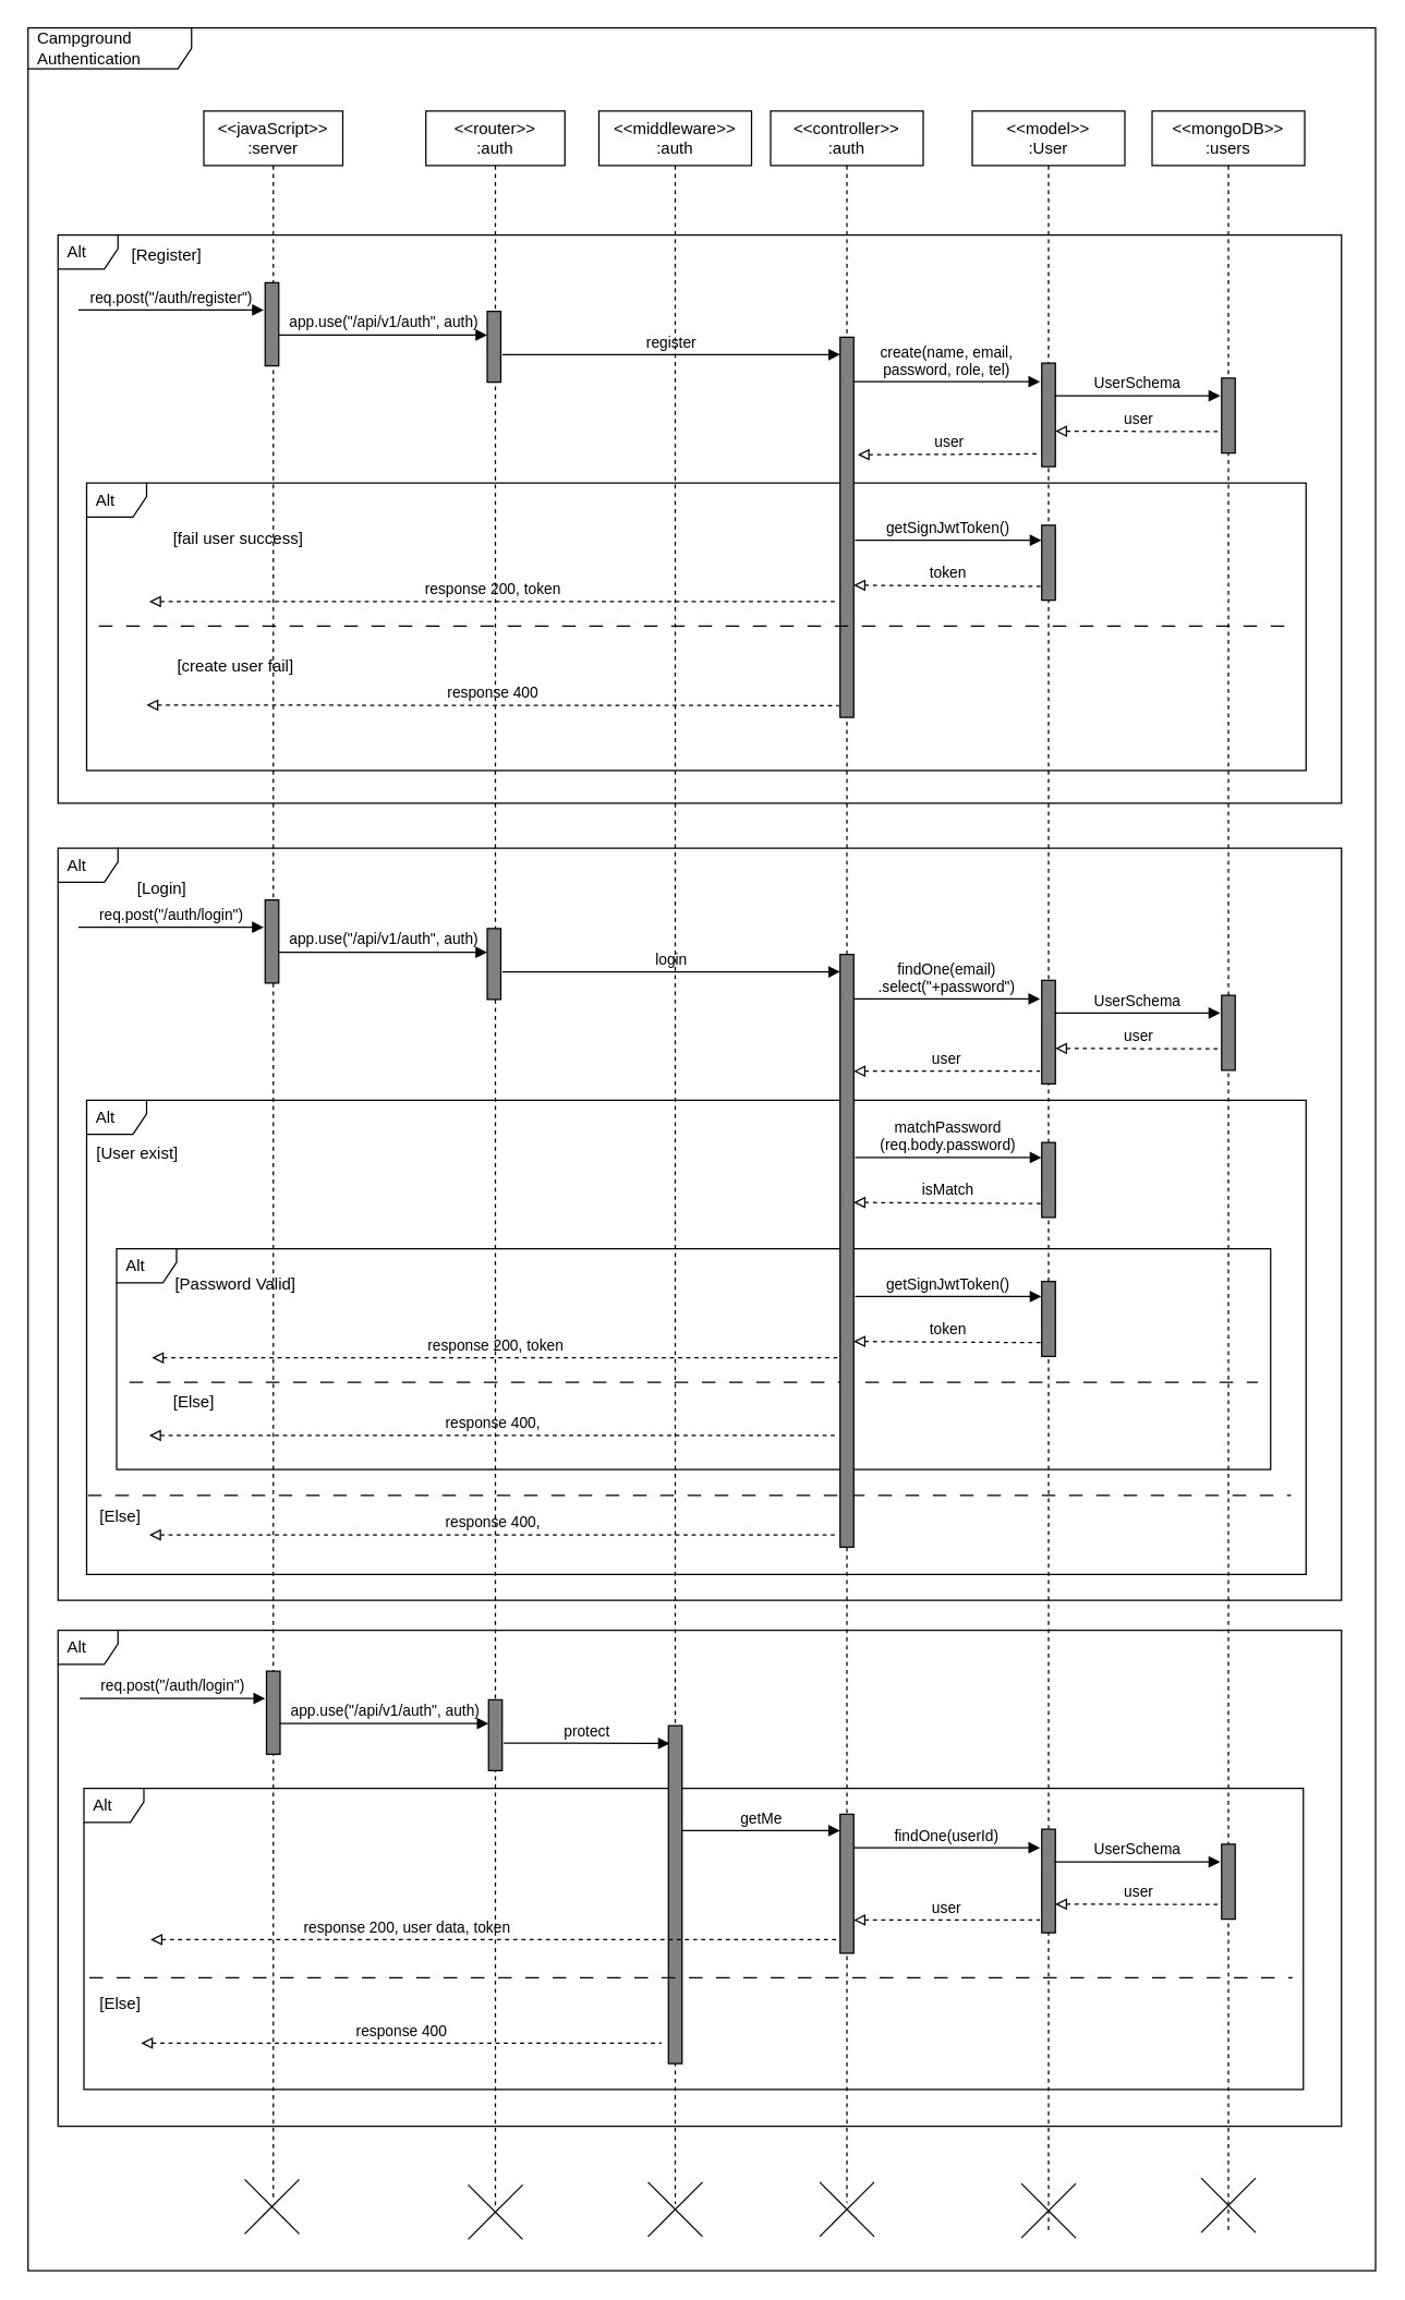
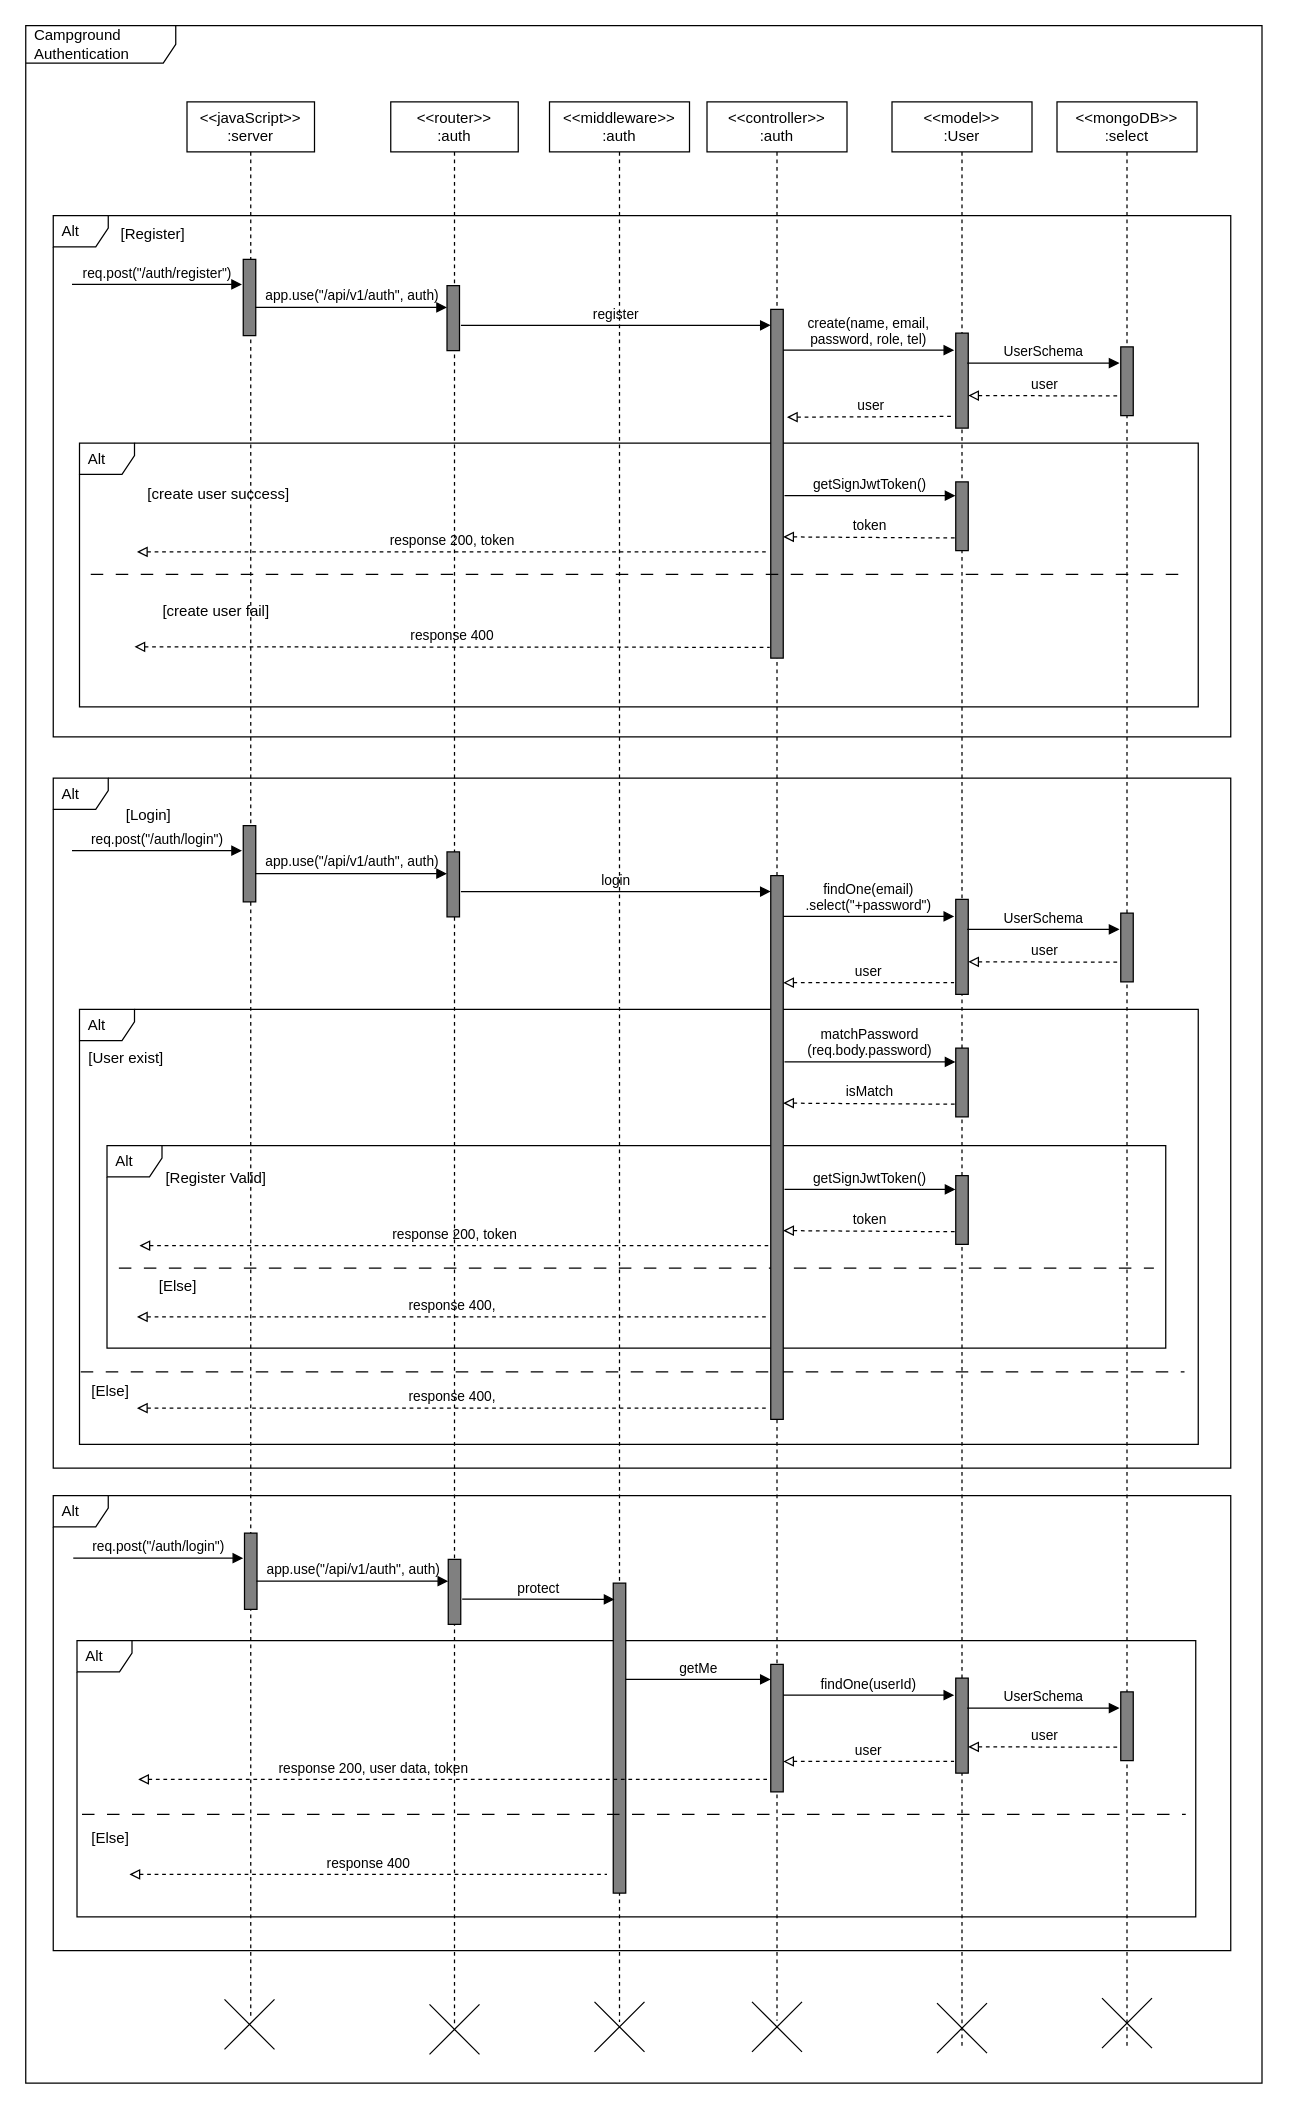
- <mxCell id="38" value="&amp;lt;&amp;lt;mongoDB&amp;gt;&amp;gt;&lt;br&gt;:users" style="shape=umlLifeline;perimeter=lifelinePerimeter;whiteSpace=wrap;html=1;container=1;collapsible=0;recursiveResize=0;outlineConnect=0;" parent="1" vertex="1"><mxGeometry x="845" y="81" width="112" height="1557" as="geometry" /></mxCell>
+ <mxCell id="38" value="&amp;lt;&amp;lt;mongoDB&amp;gt;&amp;gt;&lt;br&gt;:select" style="shape=umlLifeline;perimeter=lifelinePerimeter;whiteSpace=wrap;html=1;container=1;collapsible=0;recursiveResize=0;outlineConnect=0;" parent="1" vertex="1"><mxGeometry x="845" y="81" width="112" height="1557" as="geometry" /></mxCell>
- <mxCell id="53" value="[fail user success]" style="text;html=1;strokeColor=none;fillColor=none;align=center;verticalAlign=middle;whiteSpace=wrap;rounded=0;" parent="1" vertex="1"><mxGeometry x="114" y="380" width="121" height="30" as="geometry" /></mxCell>
+ <mxCell id="53" value="[create user success]" style="text;html=1;strokeColor=none;fillColor=none;align=center;verticalAlign=middle;whiteSpace=wrap;rounded=0;" parent="1" vertex="1"><mxGeometry x="114" y="380" width="121" height="30" as="geometry" /></mxCell>
- <mxCell id="65" value="[Password Valid]" style="text;html=1;strokeColor=none;fillColor=none;align=center;verticalAlign=middle;whiteSpace=wrap;rounded=0;" parent="1" vertex="1"><mxGeometry x="112" y="927" width="121" height="30" as="geometry" /></mxCell>
+ <mxCell id="65" value="[Register Valid]" style="text;html=1;strokeColor=none;fillColor=none;align=center;verticalAlign=middle;whiteSpace=wrap;rounded=0;" parent="1" vertex="1"><mxGeometry x="112" y="927" width="121" height="30" as="geometry" /></mxCell>
